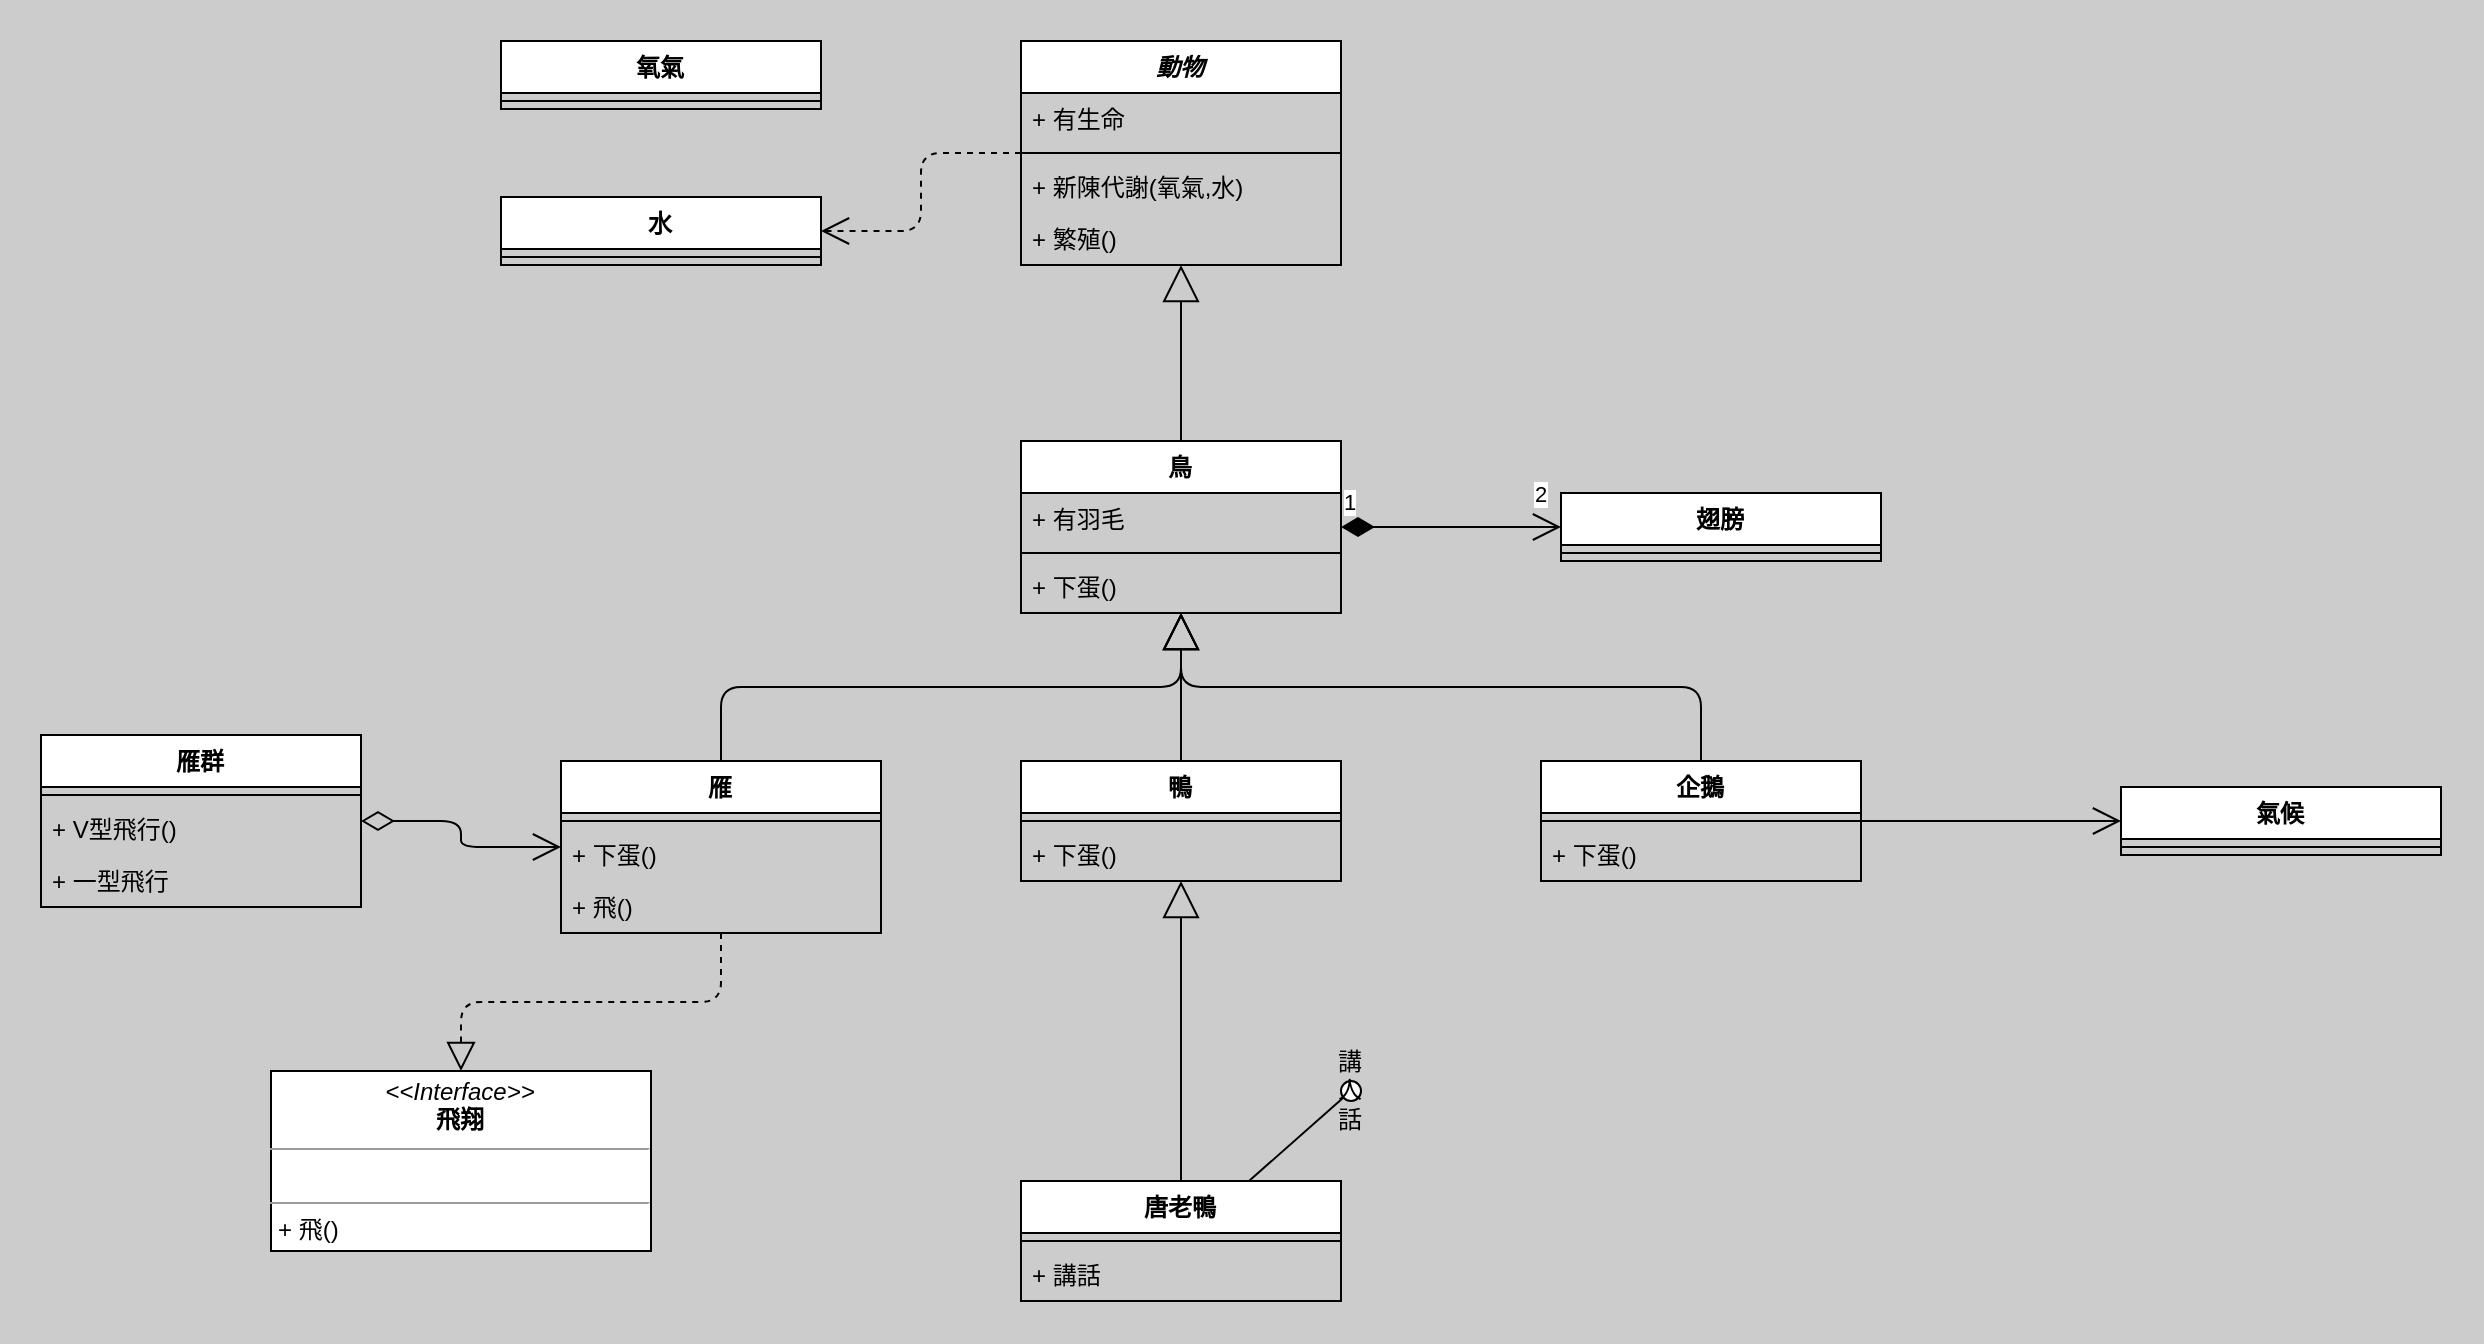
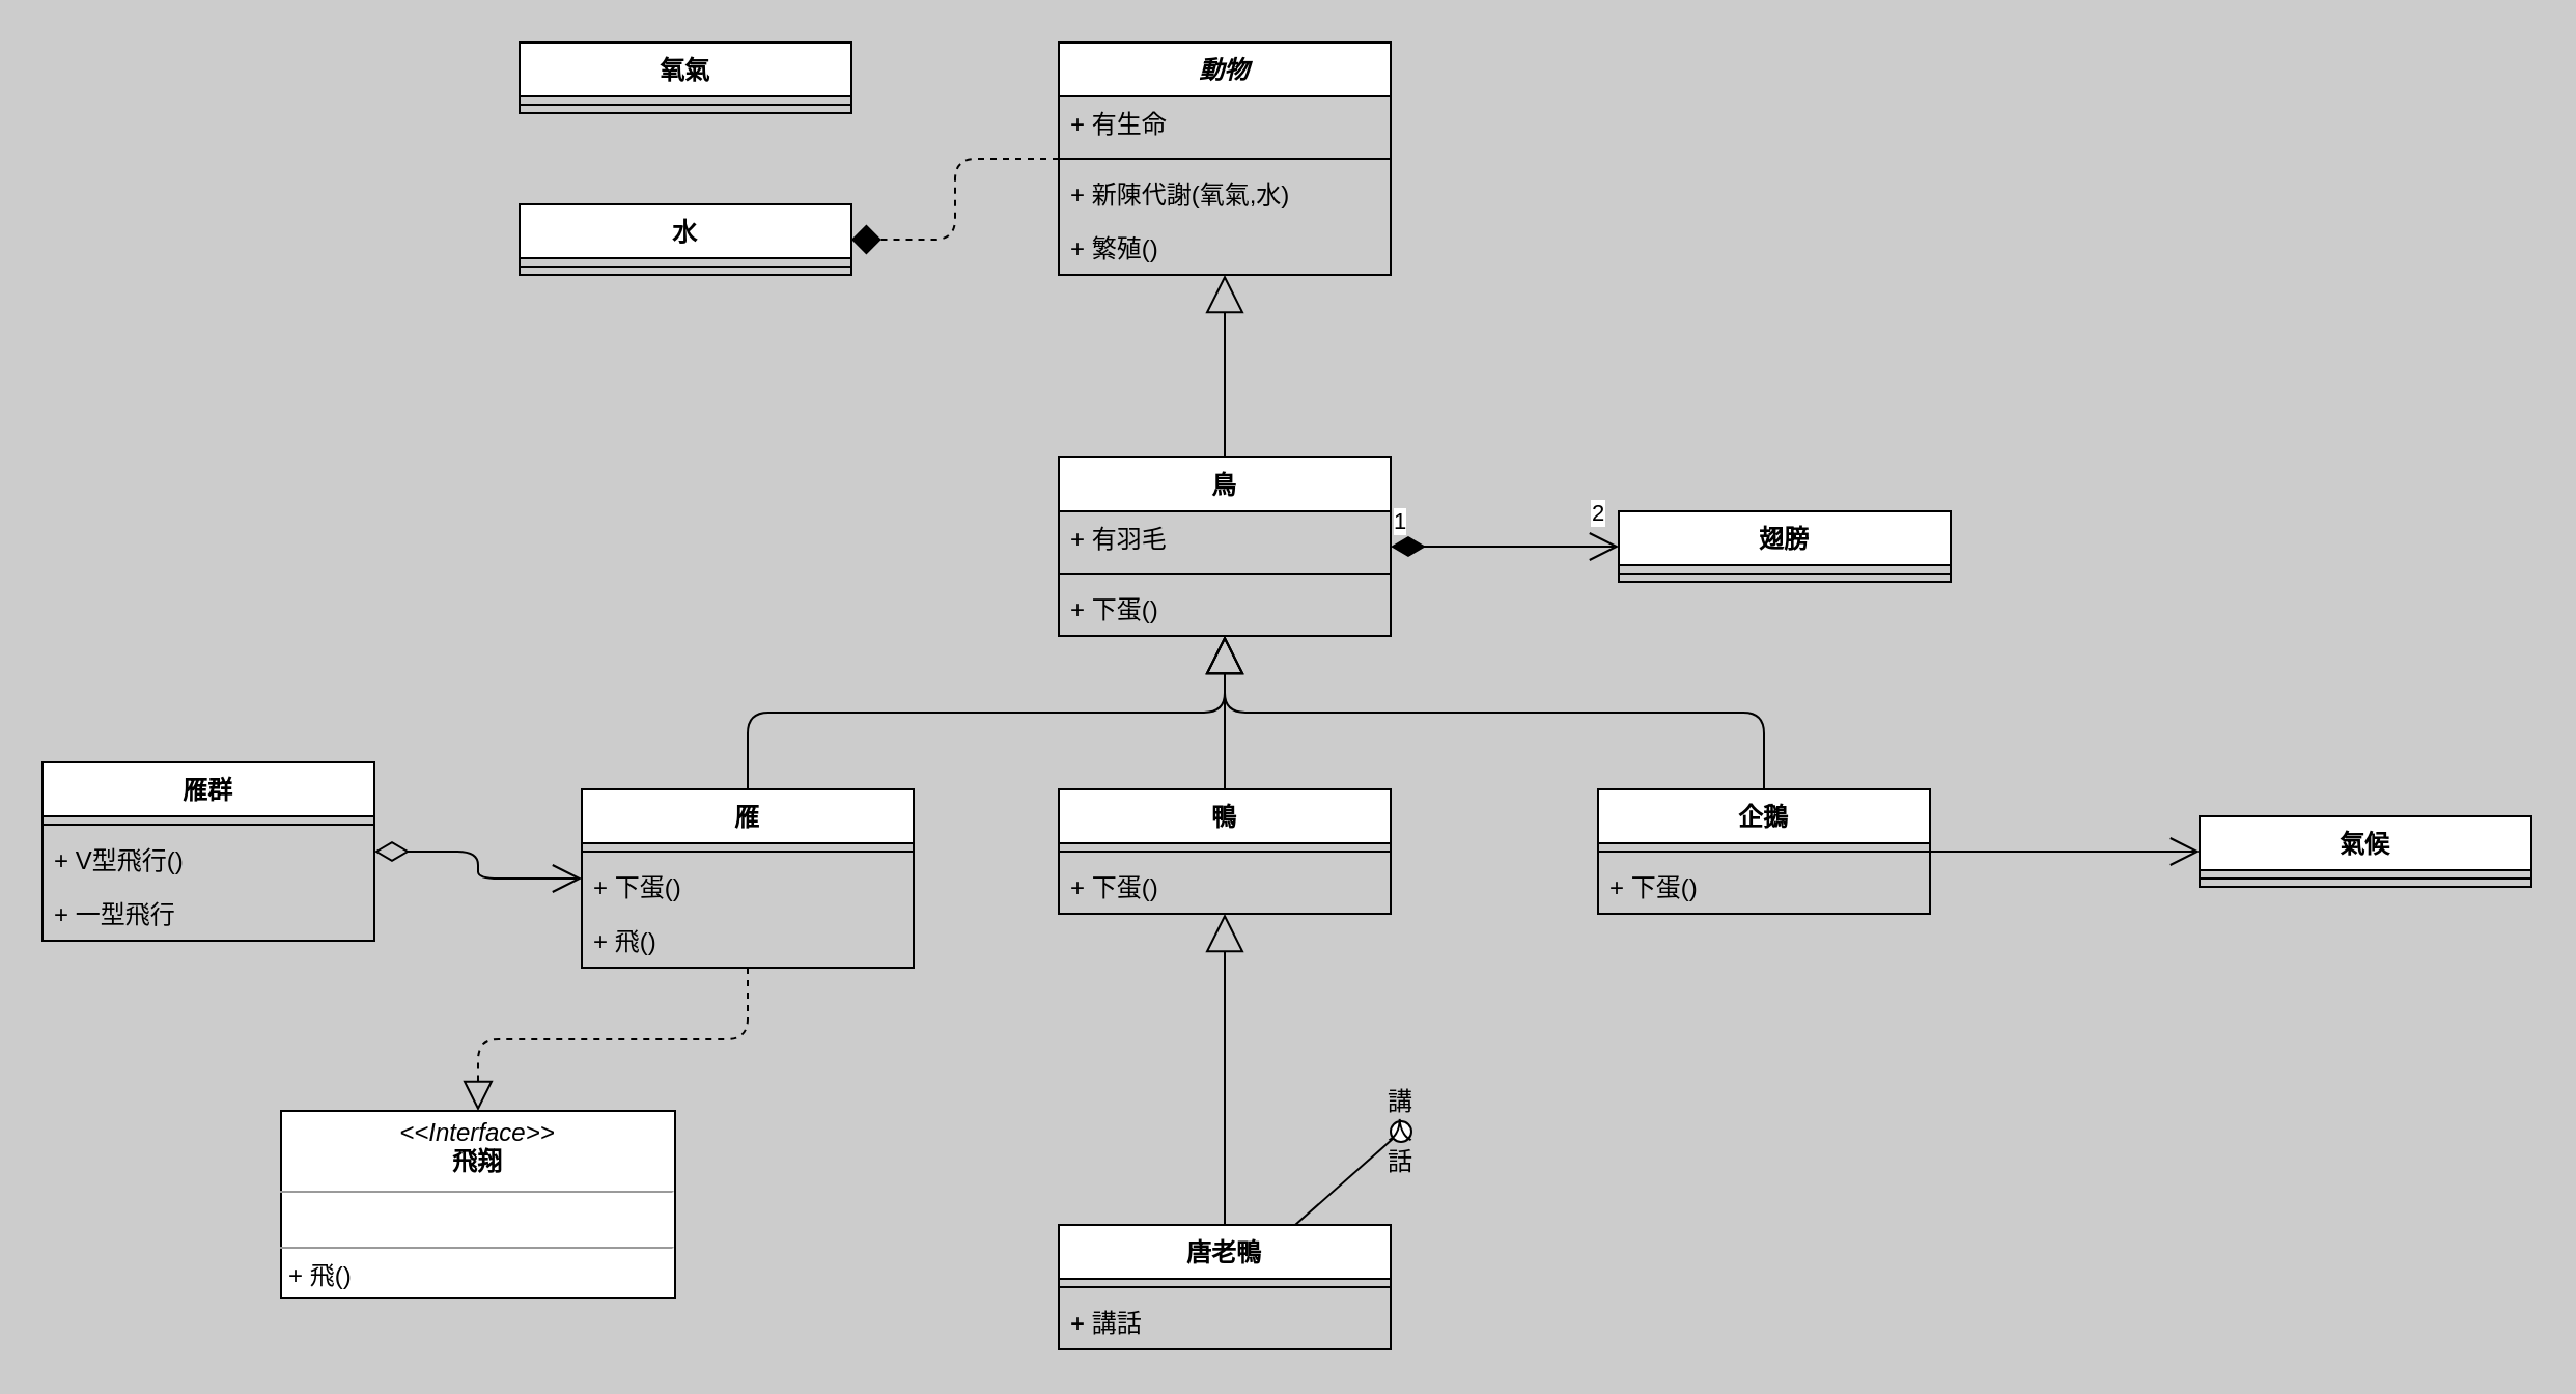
- <mxCell id="11" value="" style="endArrow=open;endSize=12;dashed=1;html=1;edgeStyle=orthogonalEdgeStyle;" edge="1" parent="1" source="2" target="9"><mxGeometry width="160" relative="1" as="geometry"><mxPoint x="370" y="200" as="sourcePoint" /><mxPoint x="530" y="200" as="targetPoint" /></mxGeometry></mxCell>
+ <mxCell id="11" value="" style="endArrow=diamond;endSize=12;dashed=1;html=1;edgeStyle=orthogonalEdgeStyle;" edge="1" parent="1" source="2" target="9"><mxGeometry width="160" relative="1" as="geometry"><mxPoint x="370" y="200" as="sourcePoint" /><mxPoint x="530" y="200" as="targetPoint" /></mxGeometry></mxCell>
